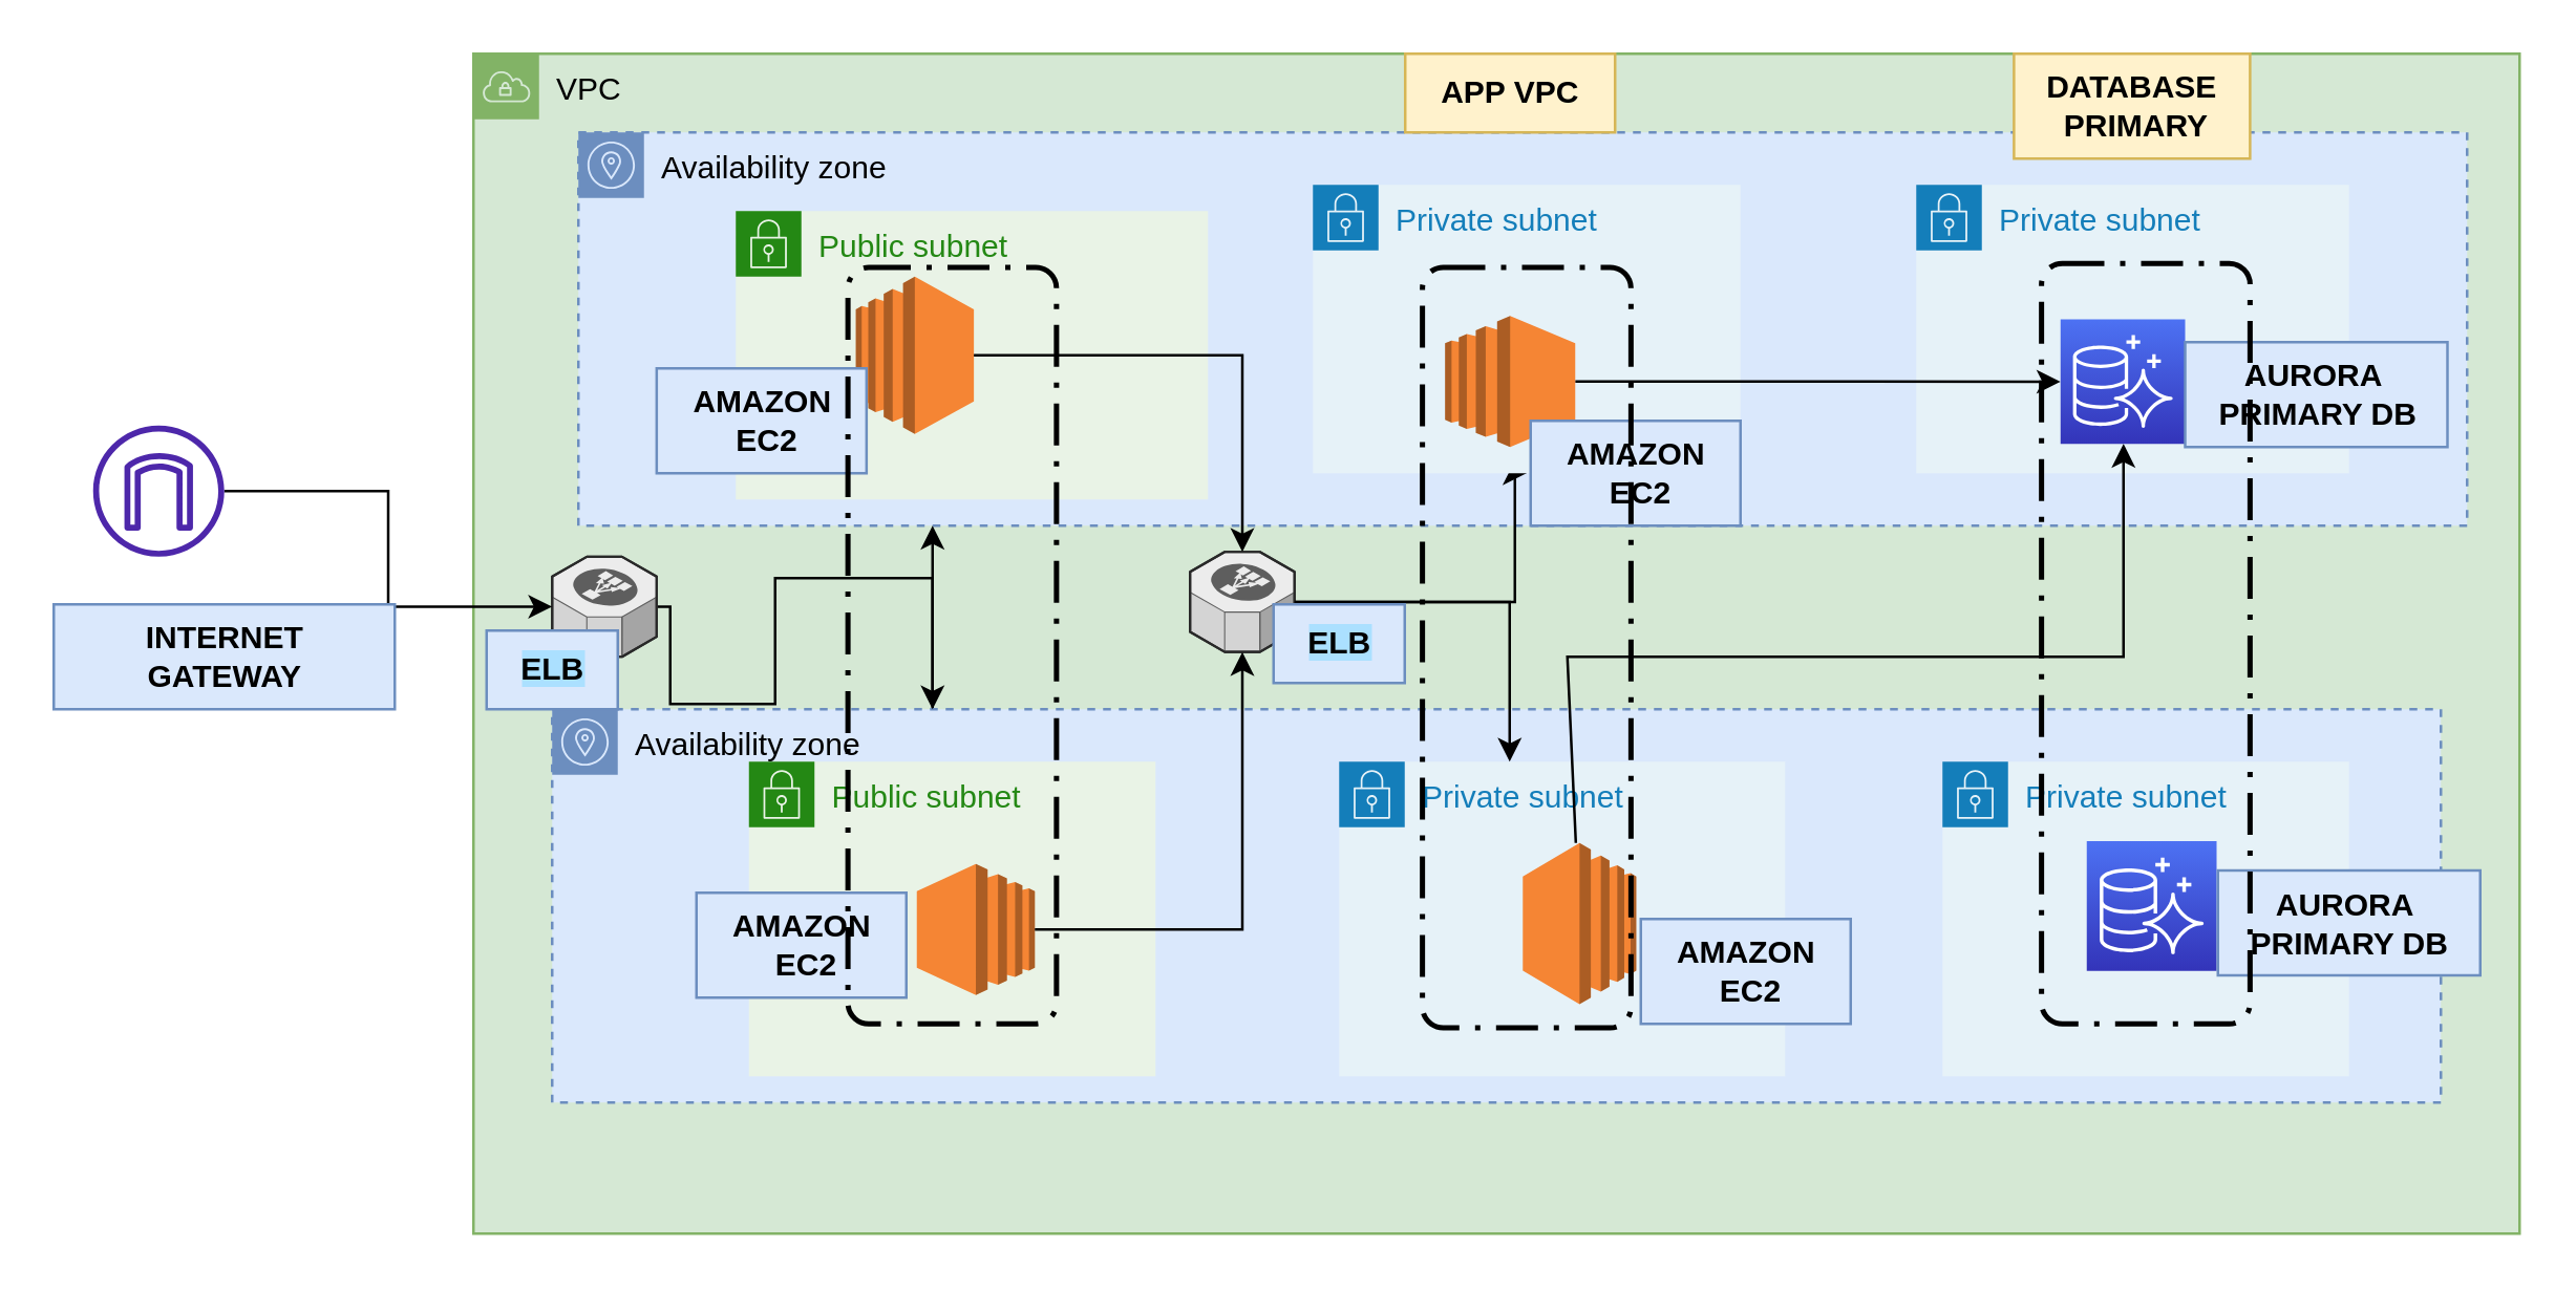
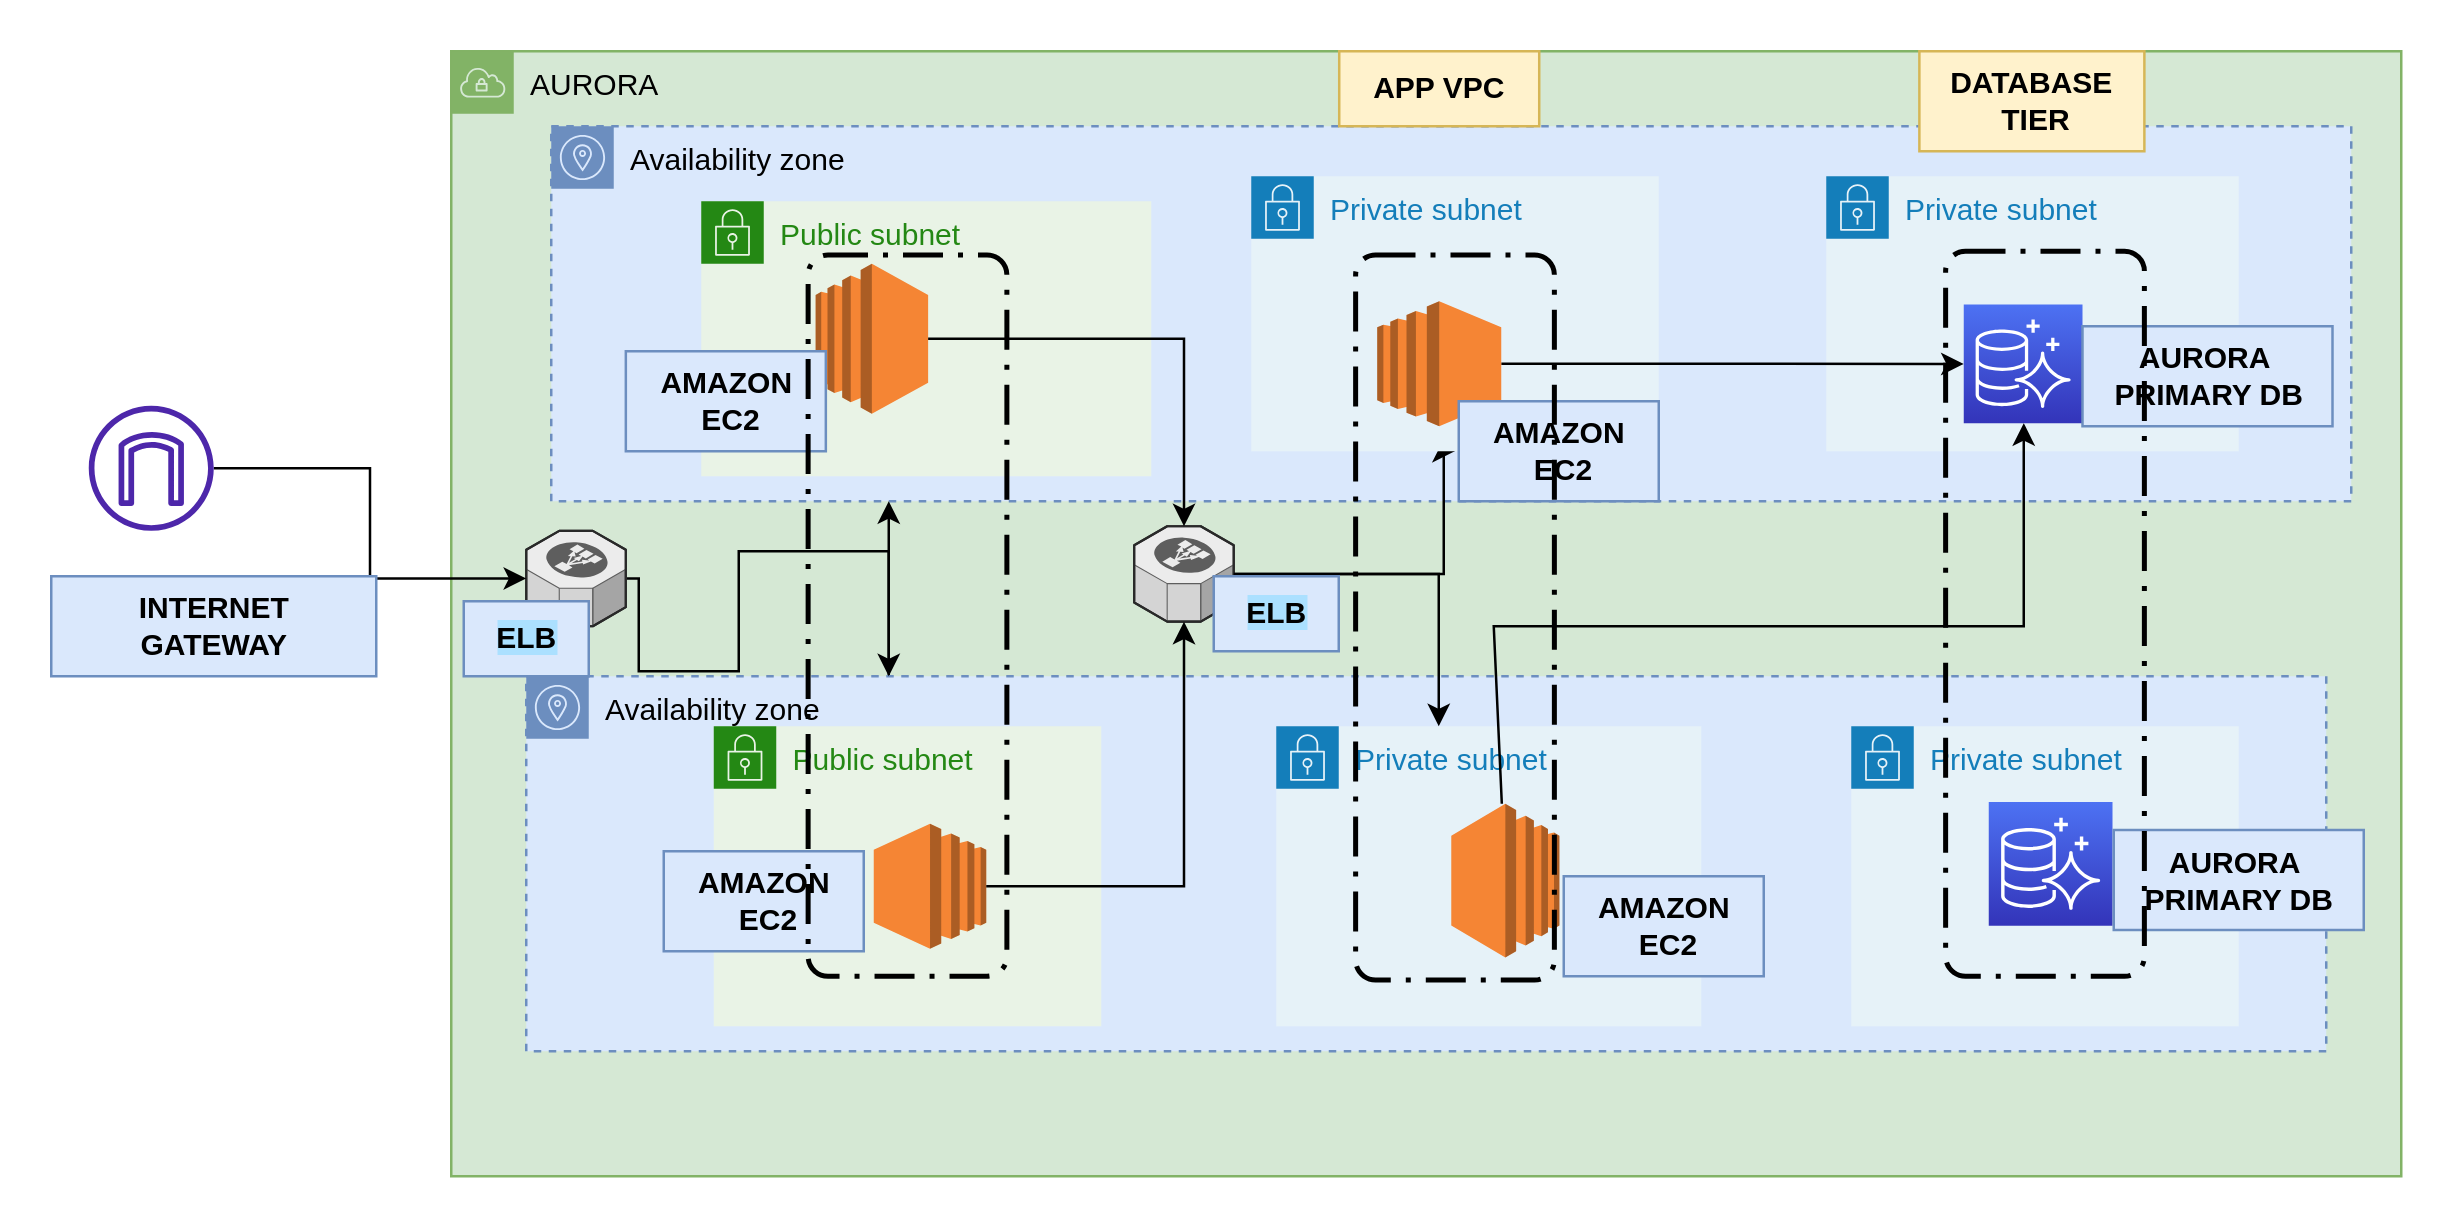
- <mxCell id="2" value="VPC" style="points=[[0,0],[0.25,0],[0.5,0],[0.75,0],[1,0],[1,0.25],[1,0.5],[1,0.75],[1,1],[0.75,1],[0.5,1],[0.25,1],[0,1],[0,0.75],[0,0.5],[0,0.25]];outlineConnect=0;html=1;whiteSpace=wrap;fontSize=12;fontStyle=0;container=1;pointerEvents=0;collapsible=0;recursiveResize=0;shape=mxgraph.aws4.group;grIcon=mxgraph.aws4.group_vpc;strokeColor=#82b366;fillColor=#d5e8d4;verticalAlign=top;align=left;spacingLeft=30;dashed=0;" vertex="1" parent="1"><mxGeometry x="180" y="20" width="780" height="450" as="geometry" /></mxCell>
+ <mxCell id="2" value="AURORA" style="points=[[0,0],[0.25,0],[0.5,0],[0.75,0],[1,0],[1,0.25],[1,0.5],[1,0.75],[1,1],[0.75,1],[0.5,1],[0.25,1],[0,1],[0,0.75],[0,0.5],[0,0.25]];outlineConnect=0;html=1;whiteSpace=wrap;fontSize=12;fontStyle=0;container=1;pointerEvents=0;collapsible=0;recursiveResize=0;shape=mxgraph.aws4.group;grIcon=mxgraph.aws4.group_vpc;strokeColor=#82b366;fillColor=#d5e8d4;verticalAlign=top;align=left;spacingLeft=30;dashed=0;" vertex="1" parent="1"><mxGeometry x="180" y="20" width="780" height="450" as="geometry" /></mxCell>
- <mxCell id="39" value="DATABASE&lt;br&gt;&amp;nbsp;PRIMARY" style="text;html=1;align=center;verticalAlign=middle;resizable=0;points=[];autosize=1;strokeColor=#d6b656;fillColor=#fff2cc;fontStyle=1" vertex="1" parent="2"><mxGeometry x="587.25" width="90" height="40" as="geometry" /></mxCell>
+ <mxCell id="39" value="DATABASE&lt;br&gt;&amp;nbsp;TIER" style="text;html=1;align=center;verticalAlign=middle;resizable=0;points=[];autosize=1;strokeColor=#d6b656;fillColor=#fff2cc;fontStyle=1" vertex="1" parent="2"><mxGeometry x="587.25" width="90" height="40" as="geometry" /></mxCell>
